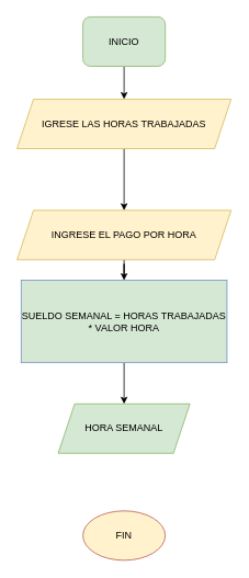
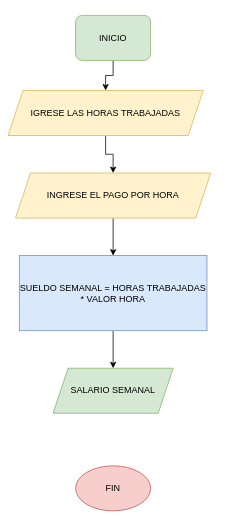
- <mxCell id="6" value="&lt;font style=&quot;vertical-align: inherit;&quot;&gt;&lt;font style=&quot;vertical-align: inherit;&quot;&gt;IGRESE LAS HORAS TRABAJADAS&lt;/font&gt;&lt;/font&gt;" style="shape=parallelogram;perimeter=parallelogramPerimeter;whiteSpace=wrap;html=1;fixedSize=1;fillColor=#fff2cc;strokeColor=#d6b656;" vertex="1" parent="1"><mxGeometry x="20" y="120" width="260" height="60" as="geometry" /></mxCell>
+ <mxCell id="6" value="&lt;font style=&quot;vertical-align: inherit;&quot;&gt;&lt;font style=&quot;vertical-align: inherit;&quot;&gt;IGRESE LAS HORAS TRABAJADAS&lt;/font&gt;&lt;/font&gt;" style="shape=parallelogram;perimeter=parallelogramPerimeter;whiteSpace=wrap;html=1;fixedSize=1;fillColor=#fff2cc;strokeColor=#d6b656;" vertex="1" parent="1"><mxGeometry x="10" y="120" width="260" height="60" as="geometry" /></mxCell>
- <mxCell id="8" value="&lt;font style=&quot;vertical-align: inherit;&quot;&gt;&lt;font style=&quot;vertical-align: inherit;&quot;&gt;&lt;font style=&quot;vertical-align: inherit;&quot;&gt;&lt;font style=&quot;vertical-align: inherit;&quot;&gt;INGRESE EL PAGO POR HORA&lt;/font&gt;&lt;/font&gt;&lt;/font&gt;&lt;/font&gt;" style="shape=parallelogram;perimeter=parallelogramPerimeter;whiteSpace=wrap;html=1;fixedSize=1;fillColor=#fff2cc;strokeColor=#d6b656;" vertex="1" parent="1"><mxGeometry x="20" y="255" width="260" height="60" as="geometry" /></mxCell>
+ <mxCell id="8" value="&lt;font style=&quot;vertical-align: inherit;&quot;&gt;&lt;font style=&quot;vertical-align: inherit;&quot;&gt;&lt;font style=&quot;vertical-align: inherit;&quot;&gt;&lt;font style=&quot;vertical-align: inherit;&quot;&gt;INGRESE EL PAGO POR HORA&lt;/font&gt;&lt;/font&gt;&lt;/font&gt;&lt;/font&gt;" style="shape=parallelogram;perimeter=parallelogramPerimeter;whiteSpace=wrap;html=1;fixedSize=1;fillColor=#fff2cc;strokeColor=#d6b656;" vertex="1" parent="1"><mxGeometry x="20" y="230" width="260" height="60" as="geometry" /></mxCell>
- <mxCell id="10" value="&lt;font style=&quot;vertical-align: inherit;&quot;&gt;&lt;font style=&quot;vertical-align: inherit;&quot;&gt;SUELDO SEMANAL = HORAS TRABAJADAS * VALOR HORA&lt;/font&gt;&lt;/font&gt;" style="rounded=0;whiteSpace=wrap;html=1;fillColor=#d5e8d4;strokeColor=#6c8ebf;" vertex="1" parent="1"><mxGeometry x="25" y="340" width="250" height="100" as="geometry" /></mxCell>
+ <mxCell id="10" value="&lt;font style=&quot;vertical-align: inherit;&quot;&gt;&lt;font style=&quot;vertical-align: inherit;&quot;&gt;SUELDO SEMANAL = HORAS TRABAJADAS * VALOR HORA&lt;/font&gt;&lt;/font&gt;" style="rounded=0;whiteSpace=wrap;html=1;fillColor=#dae8fc;strokeColor=#6c8ebf;" vertex="1" parent="1"><mxGeometry x="25" y="340" width="250" height="100" as="geometry" /></mxCell>
- <mxCell id="11" value="&lt;font style=&quot;vertical-align: inherit;&quot;&gt;&lt;font style=&quot;vertical-align: inherit;&quot;&gt;&lt;font style=&quot;vertical-align: inherit;&quot;&gt;&lt;font style=&quot;vertical-align: inherit;&quot;&gt;HORA SEMANAL&lt;/font&gt;&lt;/font&gt;&lt;/font&gt;&lt;/font&gt;" style="shape=parallelogram;perimeter=parallelogramPerimeter;whiteSpace=wrap;html=1;fixedSize=1;fillColor=#d5e8d4;strokeColor=#82b366;" vertex="1" parent="1"><mxGeometry x="70" y="490" width="160" height="60" as="geometry" /></mxCell>
+ <mxCell id="11" value="&lt;font style=&quot;vertical-align: inherit;&quot;&gt;&lt;font style=&quot;vertical-align: inherit;&quot;&gt;&lt;font style=&quot;vertical-align: inherit;&quot;&gt;&lt;font style=&quot;vertical-align: inherit;&quot;&gt;SALARIO SEMANAL&lt;/font&gt;&lt;/font&gt;&lt;/font&gt;&lt;/font&gt;" style="shape=parallelogram;perimeter=parallelogramPerimeter;whiteSpace=wrap;html=1;fixedSize=1;fillColor=#d5e8d4;strokeColor=#82b366;" vertex="1" parent="1"><mxGeometry x="70" y="490" width="160" height="60" as="geometry" /></mxCell>
- <mxCell id="4" value="&lt;font style=&quot;vertical-align: inherit;&quot;&gt;&lt;font style=&quot;vertical-align: inherit;&quot;&gt;&lt;font style=&quot;vertical-align: inherit;&quot;&gt;&lt;font style=&quot;vertical-align: inherit;&quot;&gt;FIN&lt;/font&gt;&lt;/font&gt;&lt;/font&gt;&lt;/font&gt;" style="ellipse;whiteSpace=wrap;html=1;fillColor=#fff2cc;strokeColor=#b85450;" vertex="1" parent="1"><mxGeometry x="100" y="620" width="100" height="60" as="geometry" /></mxCell>
+ <mxCell id="4" value="&lt;font style=&quot;vertical-align: inherit;&quot;&gt;&lt;font style=&quot;vertical-align: inherit;&quot;&gt;&lt;font style=&quot;vertical-align: inherit;&quot;&gt;&lt;font style=&quot;vertical-align: inherit;&quot;&gt;FIN&lt;/font&gt;&lt;/font&gt;&lt;/font&gt;&lt;/font&gt;" style="ellipse;whiteSpace=wrap;html=1;fillColor=#f8cecc;strokeColor=#b85450;" vertex="1" parent="1"><mxGeometry x="100" y="620" width="100" height="60" as="geometry" /></mxCell>
